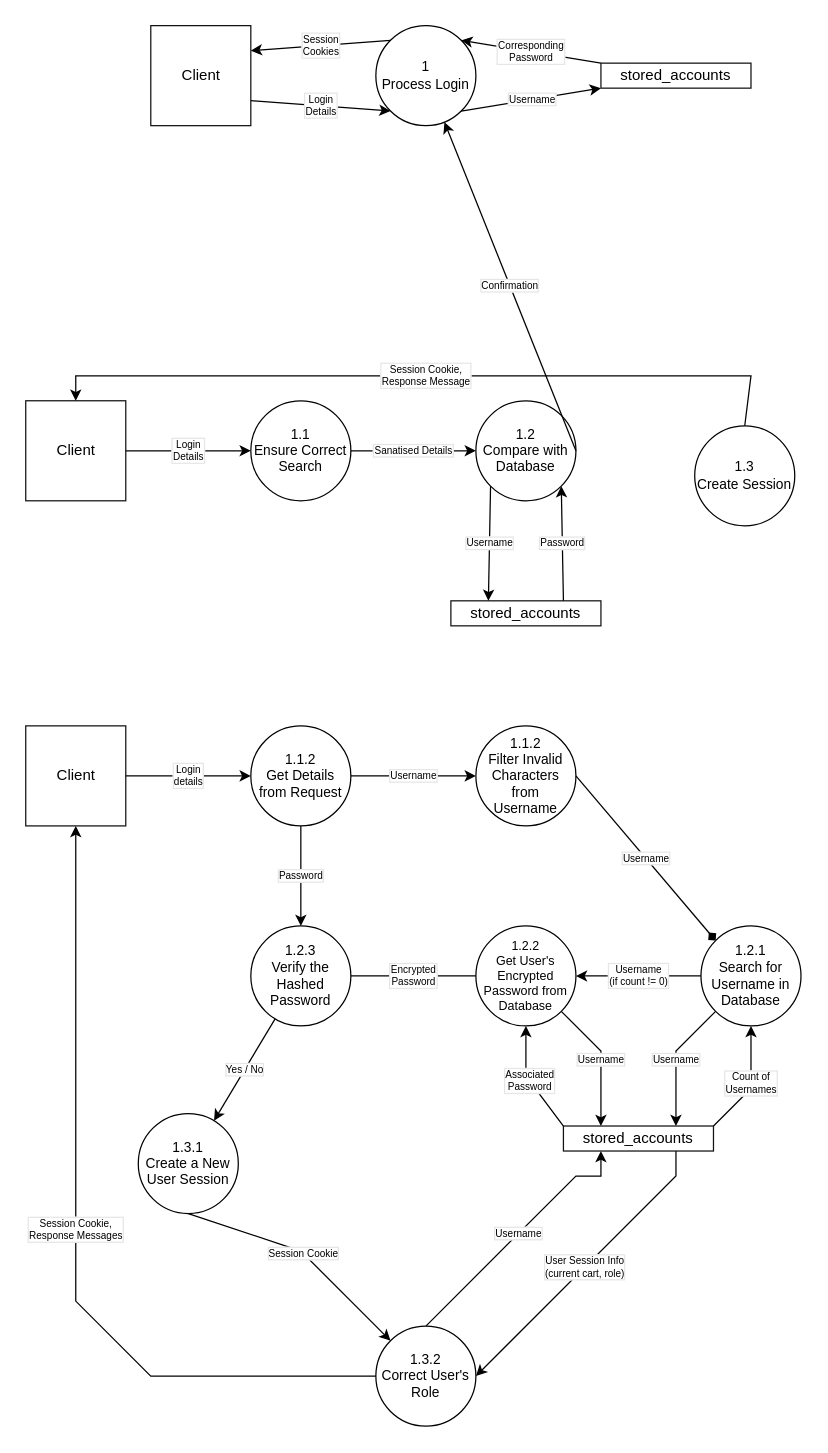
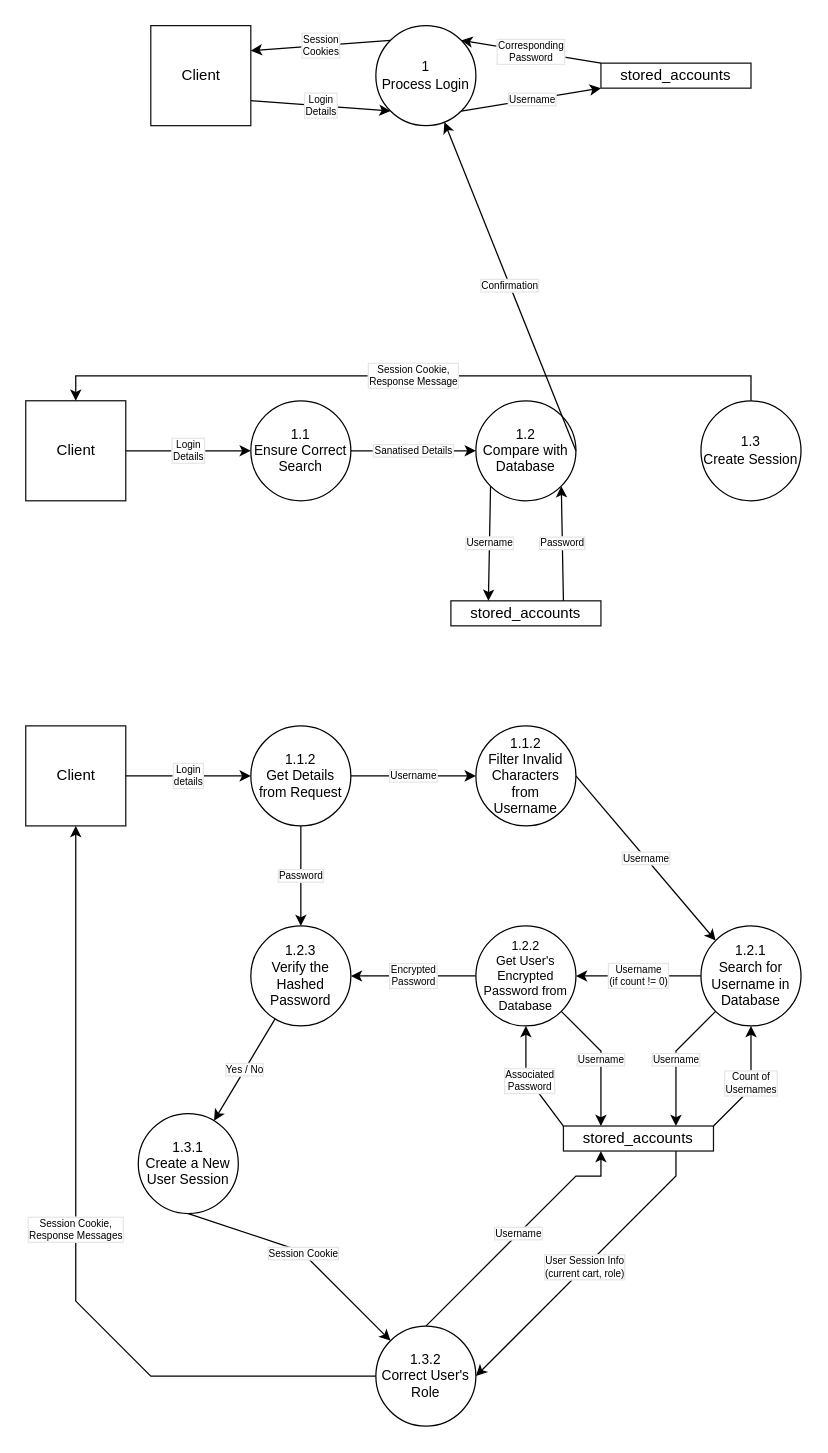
- <mxCell id="12" value="1.3&lt;br style=&quot;font-size: 11px&quot;&gt;Create Session" style="shape=ellipse;html=1;dashed=0;whitespace=wrap;aspect=fixed;perimeter=ellipsePerimeter;rounded=0;align=center;whiteSpace=wrap;fontSize=11;" parent="1" vertex="1"><mxGeometry x="555" y="340" width="80" height="80" as="geometry" /></mxCell>
+ <mxCell id="12" value="1.3&lt;br style=&quot;font-size: 11px&quot;&gt;Create Session" style="shape=ellipse;html=1;dashed=0;whitespace=wrap;aspect=fixed;perimeter=ellipsePerimeter;rounded=0;align=center;whiteSpace=wrap;fontSize=11;" parent="1" vertex="1"><mxGeometry x="560" y="320" width="80" height="80" as="geometry" /></mxCell>
- <mxCell id="24" value="Username" style="edgeStyle=none;rounded=0;orthogonalLoop=1;jettySize=auto;html=1;entryX=0;entryY=0;entryDx=0;entryDy=0;startArrow=none;startFill=0;endArrow=diamond;endFill=1;fontSize=8;exitX=1;exitY=0.5;exitDx=0;exitDy=0;labelBorderColor=#E6E6E6;" parent="1" source="23" target="29" edge="1"><mxGeometry relative="1" as="geometry"><mxPoint x="628.284" y="741.716" as="targetPoint" /><Array as="points" /><mxPoint x="628.284" y="688.284" as="sourcePoint" /></mxGeometry></mxCell>
+ <mxCell id="24" value="Username" style="edgeStyle=none;rounded=0;orthogonalLoop=1;jettySize=auto;html=1;entryX=0;entryY=0;entryDx=0;entryDy=0;startArrow=none;startFill=0;endArrow=classic;endFill=1;fontSize=8;exitX=1;exitY=0.5;exitDx=0;exitDy=0;labelBorderColor=#E6E6E6;" parent="1" source="23" target="29" edge="1"><mxGeometry relative="1" as="geometry"><mxPoint x="628.284" y="741.716" as="targetPoint" /><Array as="points" /><mxPoint x="628.284" y="688.284" as="sourcePoint" /></mxGeometry></mxCell>
- <mxCell id="31" value="Encrypted&lt;br&gt;Password" style="edgeStyle=none;rounded=0;orthogonalLoop=1;jettySize=auto;html=1;entryX=1;entryY=0.5;entryDx=0;entryDy=0;labelBackgroundColor=#ffffff;fontSize=8;labelBorderColor=#E6E6E6;endArrow=none;" parent="1" source="32" target="34" edge="1"><mxGeometry relative="1" as="geometry" /></mxCell>
+ <mxCell id="31" value="Encrypted&lt;br&gt;Password" style="edgeStyle=none;rounded=0;orthogonalLoop=1;jettySize=auto;html=1;entryX=1;entryY=0.5;entryDx=0;entryDy=0;labelBackgroundColor=#ffffff;fontSize=8;labelBorderColor=#E6E6E6;" parent="1" source="32" target="34" edge="1"><mxGeometry relative="1" as="geometry" /></mxCell>
